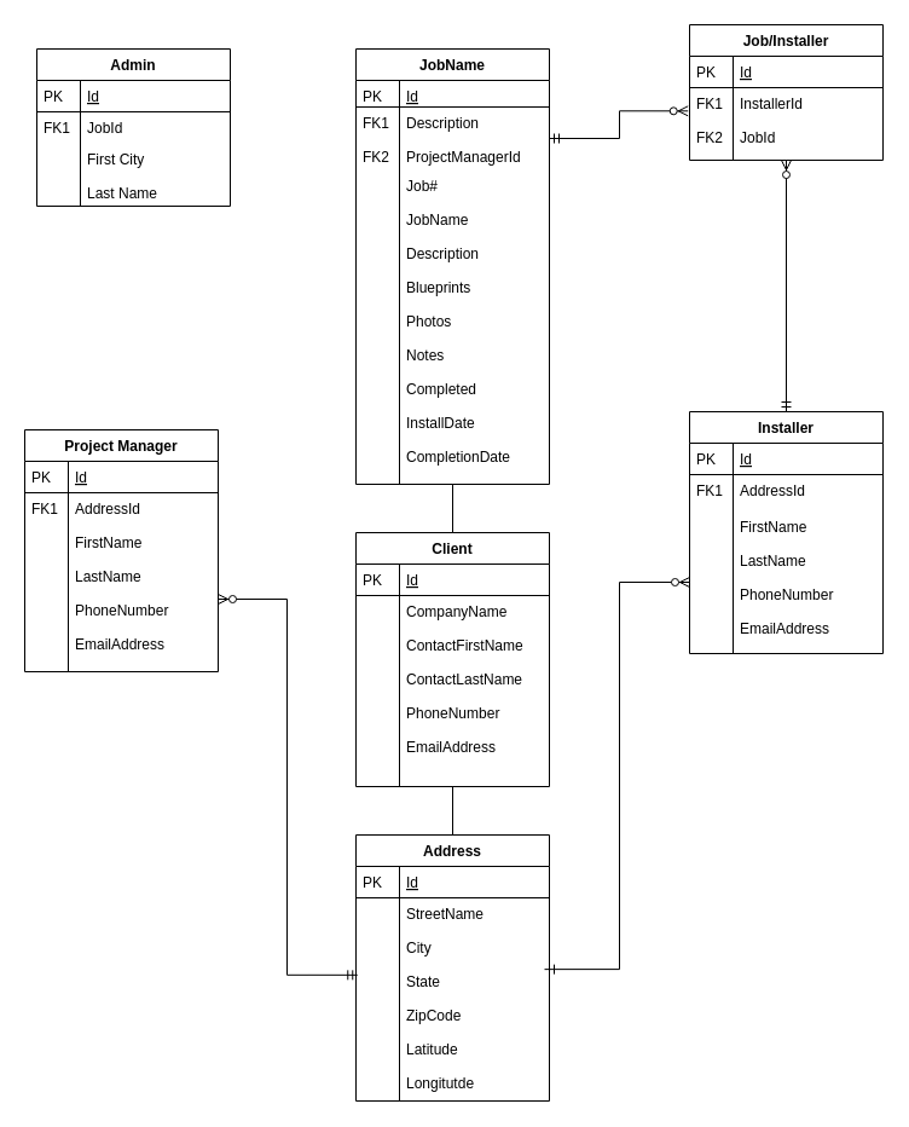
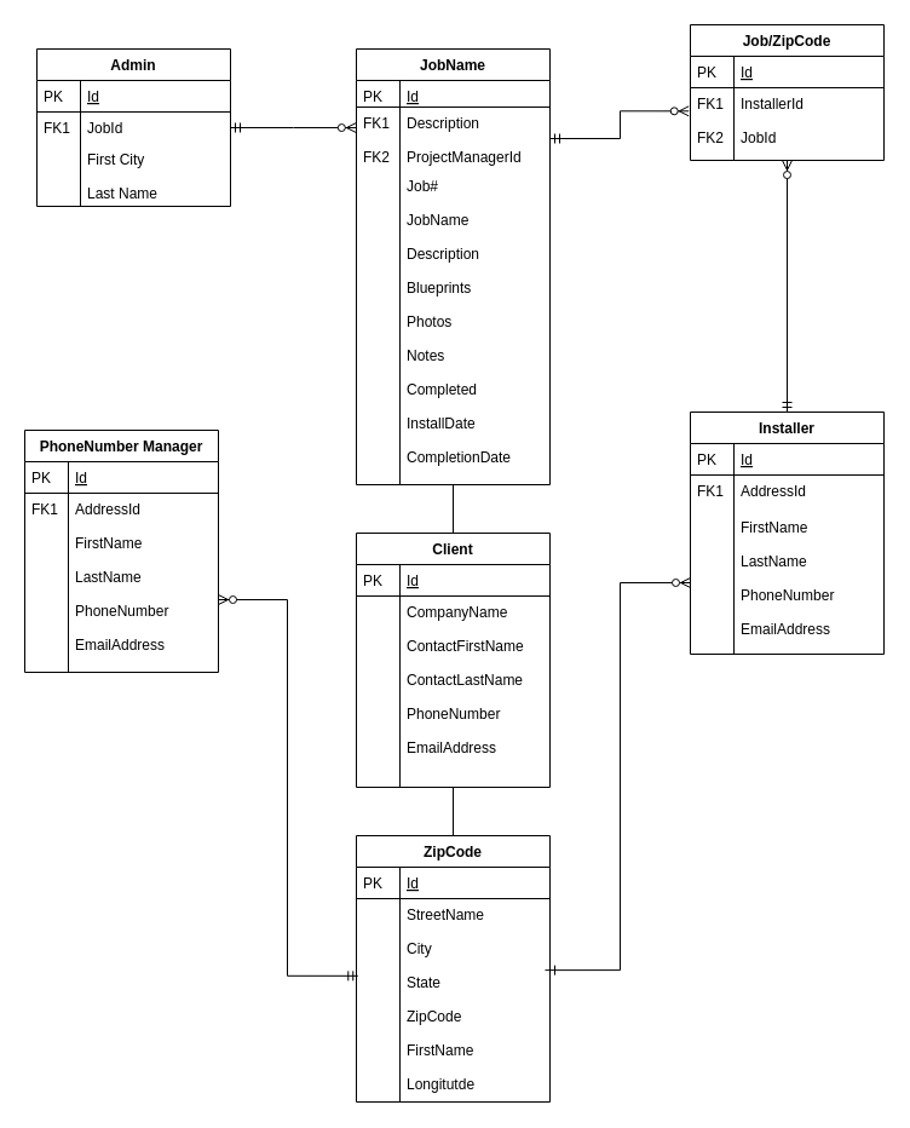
- <mxCell id="21" value="Job/Installer" style="swimlane;fontStyle=1;childLayout=stackLayout;horizontal=1;startSize=26;horizontalStack=0;resizeParent=1;resizeLast=0;collapsible=1;marginBottom=0;rounded=0;shadow=0;strokeWidth=1;" vertex="1" parent="1"><mxGeometry x="570" y="20" width="160" height="112" as="geometry"><mxRectangle x="260" y="270" width="160" height="26" as="alternateBounds" /></mxGeometry></mxCell>
+ <mxCell id="21" value="Job/ZipCode" style="swimlane;fontStyle=1;childLayout=stackLayout;horizontal=1;startSize=26;horizontalStack=0;resizeParent=1;resizeLast=0;collapsible=1;marginBottom=0;rounded=0;shadow=0;strokeWidth=1;" vertex="1" parent="1"><mxGeometry x="570" y="20" width="160" height="112" as="geometry"><mxRectangle x="260" y="270" width="160" height="26" as="alternateBounds" /></mxGeometry></mxCell>
+ <mxCell id="51" style="edgeStyle=orthogonalEdgeStyle;rounded=0;orthogonalLoop=1;jettySize=auto;html=1;entryX=-0.001;entryY=0.328;entryDx=0;entryDy=0;startArrow=ERmandOne;startFill=0;endArrow=ERzeroToMany;endFill=1;entryPerimeter=0;" edge="1" parent="1" source="40" target="5"><mxGeometry relative="1" as="geometry" /></mxCell>
- <mxCell id="44" value="Project Manager" style="swimlane;fontStyle=1;childLayout=stackLayout;horizontal=1;startSize=26;horizontalStack=0;resizeParent=1;resizeLast=0;collapsible=1;marginBottom=0;rounded=0;shadow=0;strokeWidth=1;" parent="1" vertex="1"><mxGeometry x="20" y="355" width="160" height="200" as="geometry"><mxRectangle x="260" y="270" width="160" height="26" as="alternateBounds" /></mxGeometry></mxCell>
+ <mxCell id="44" value="PhoneNumber Manager" style="swimlane;fontStyle=1;childLayout=stackLayout;horizontal=1;startSize=26;horizontalStack=0;resizeParent=1;resizeLast=0;collapsible=1;marginBottom=0;rounded=0;shadow=0;strokeWidth=1;" parent="1" vertex="1"><mxGeometry x="20" y="355" width="160" height="200" as="geometry"><mxRectangle x="260" y="270" width="160" height="26" as="alternateBounds" /></mxGeometry></mxCell>
- <mxCell id="32" value="Address" style="swimlane;fontStyle=1;childLayout=stackLayout;horizontal=1;startSize=26;horizontalStack=0;resizeParent=1;resizeLast=0;collapsible=1;marginBottom=0;rounded=0;shadow=0;strokeWidth=1;" parent="1" vertex="1"><mxGeometry x="294" y="690" width="160" height="220" as="geometry"><mxRectangle x="260" y="270" width="160" height="26" as="alternateBounds" /></mxGeometry></mxCell>
+ <mxCell id="32" value="ZipCode" style="swimlane;fontStyle=1;childLayout=stackLayout;horizontal=1;startSize=26;horizontalStack=0;resizeParent=1;resizeLast=0;collapsible=1;marginBottom=0;rounded=0;shadow=0;strokeWidth=1;" parent="1" vertex="1"><mxGeometry x="294" y="690" width="160" height="220" as="geometry"><mxRectangle x="260" y="270" width="160" height="26" as="alternateBounds" /></mxGeometry></mxCell>
- <mxCell id="35" value="StreetName&#10;&#10;City&#10;&#10;State&#10;&#10;ZipCode&#10;&#10;Latitude&#10;&#10;Longitutde" style="shape=partialRectangle;top=0;left=0;right=0;bottom=0;align=left;verticalAlign=top;fillColor=none;spacingLeft=40;spacingRight=4;overflow=hidden;rotatable=0;points=[[0,0.5],[1,0.5]];portConstraint=eastwest;dropTarget=0;rounded=0;shadow=0;strokeWidth=1;" parent="32" vertex="1"><mxGeometry y="52" width="160" height="168" as="geometry" /></mxCell>
+ <mxCell id="35" value="StreetName&#10;&#10;City&#10;&#10;State&#10;&#10;ZipCode&#10;&#10;FirstName&#10;&#10;Longitutde" style="shape=partialRectangle;top=0;left=0;right=0;bottom=0;align=left;verticalAlign=top;fillColor=none;spacingLeft=40;spacingRight=4;overflow=hidden;rotatable=0;points=[[0,0.5],[1,0.5]];portConstraint=eastwest;dropTarget=0;rounded=0;shadow=0;strokeWidth=1;" parent="32" vertex="1"><mxGeometry y="52" width="160" height="168" as="geometry" /></mxCell>
